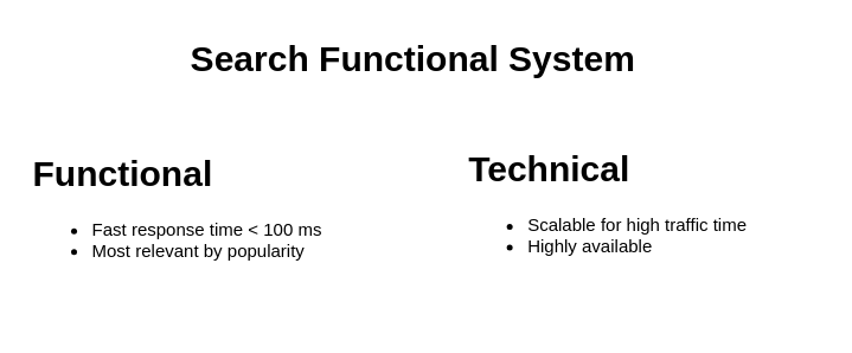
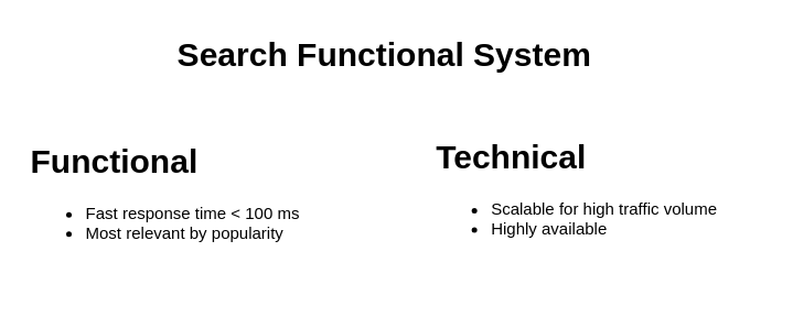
- <mxCell id="3" value="&lt;h1 style=&quot;margin-top: 0px;&quot;&gt;Technical&lt;/h1&gt;&lt;p&gt;&lt;/p&gt;&lt;ul&gt;&lt;li&gt;Scalable for high traffic time&lt;br&gt;&lt;/li&gt;&lt;li&gt;Highly available&lt;br&gt;&lt;/li&gt;&lt;/ul&gt;&lt;p&gt;&lt;/p&gt;" style="text;html=1;whiteSpace=wrap;overflow=hidden;rounded=0;" vertex="1" parent="1"><mxGeometry x="314" y="93" width="239" height="120" as="geometry" /></mxCell>
+ <mxCell id="3" value="&lt;h1 style=&quot;margin-top: 0px;&quot;&gt;Technical&lt;/h1&gt;&lt;p&gt;&lt;/p&gt;&lt;ul&gt;&lt;li&gt;Scalable for high traffic volume&lt;br&gt;&lt;/li&gt;&lt;li&gt;Highly available&lt;br&gt;&lt;/li&gt;&lt;/ul&gt;&lt;p&gt;&lt;/p&gt;" style="text;html=1;whiteSpace=wrap;overflow=hidden;rounded=0;" vertex="1" parent="1"><mxGeometry x="314" y="93" width="239" height="120" as="geometry" /></mxCell>
